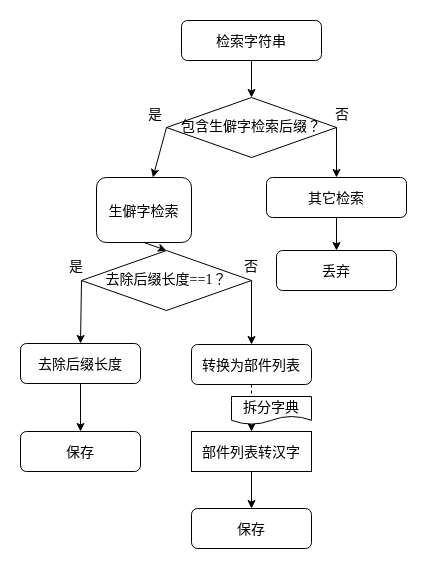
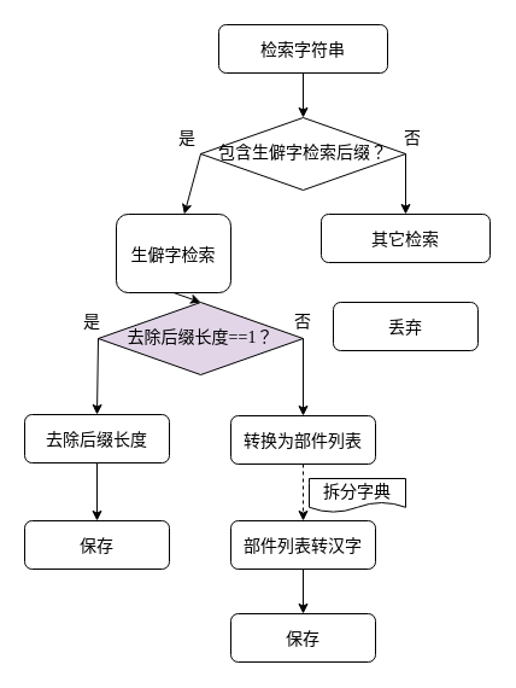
- <mxCell id="27" value="" style="endArrow=classic;rounded=0;exitX=0.5;exitY=1;exitDx=0;exitDy=0;entryX=0.5;entryY=0;entryDx=0;entryDy=0;fontSize=14;fontFamily=SimSun;" parent="1" source="15" target="21" edge="1"><mxGeometry width="50" height="50" relative="1" as="geometry"><mxPoint x="91" y="415" as="sourcePoint" /><mxPoint x="91" y="453" as="targetPoint" /></mxGeometry></mxCell>
- <mxCell id="4" value="去除后缀长度==1？" style="rhombus;shadow=0;fontFamily=SimSun;fontSize=14;align=center;strokeWidth=1;spacing=6;spacingTop=-4;" parent="1" vertex="1"><mxGeometry x="81" y="250" width="170" height="60" as="geometry" /></mxCell>
+ <mxCell id="4" value="去除后缀长度==1？" style="rhombus;shadow=0;fontFamily=SimSun;fontSize=14;align=center;strokeWidth=1;spacing=6;spacingTop=-4;fillColor=#e1d5e7;" parent="1" vertex="1"><mxGeometry x="81" y="250" width="170" height="60" as="geometry" /></mxCell>
- <mxCell id="22" value="拆分字典" style="shape=document;boundedLbl=1;fontSize=14;fontFamily=SimSun;" parent="1" vertex="1"><mxGeometry x="231" y="396" width="80" height="28" as="geometry" /></mxCell>
+ <mxCell id="22" value="拆分字典" style="shape=document;boundedLbl=1;fontSize=14;fontFamily=SimSun;" parent="1" vertex="1"><mxGeometry x="256" y="396" width="80" height="28" as="geometry" /></mxCell>
- <mxCell id="5" value="部件列表转汉字" style="fontSize=14;glass=0;strokeWidth=1;shadow=0;fontFamily=SimSun;rounded=0;" parent="1" vertex="1"><mxGeometry x="191" y="431" width="120" height="40" as="geometry" /></mxCell>
+ <mxCell id="5" value="部件列表转汉字" style="rounded=1;fontSize=14;glass=0;strokeWidth=1;shadow=0;fontFamily=SimSun;" parent="1" vertex="1"><mxGeometry x="191" y="431" width="120" height="40" as="geometry" /></mxCell>
